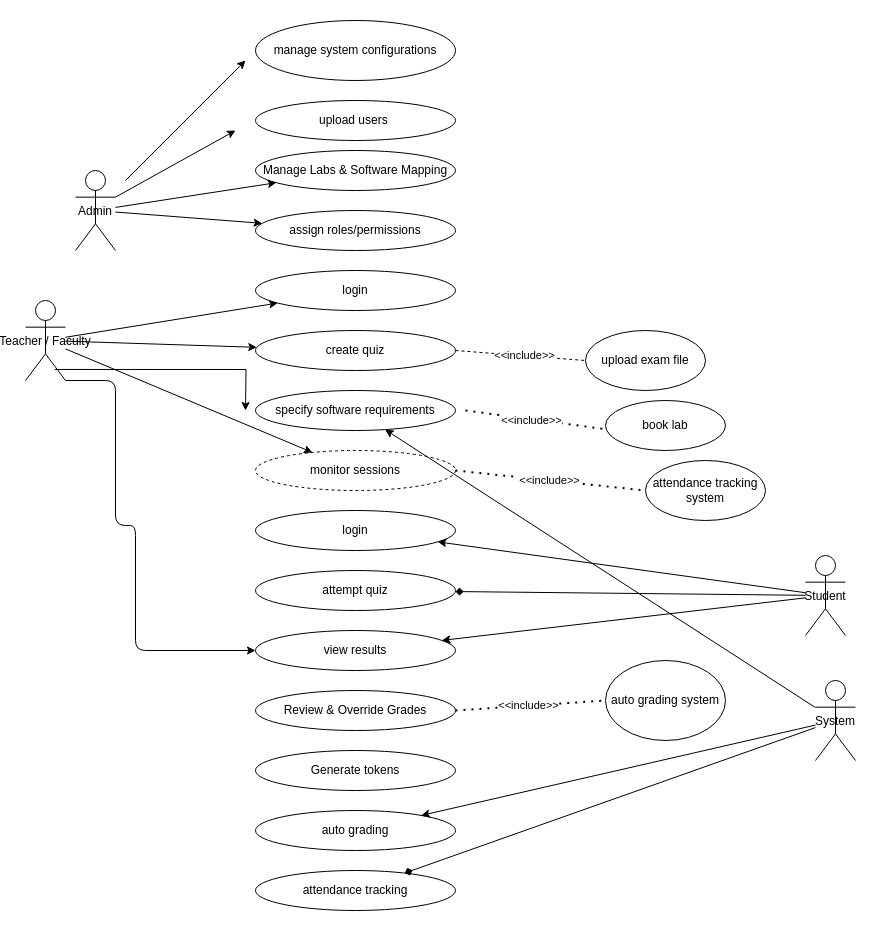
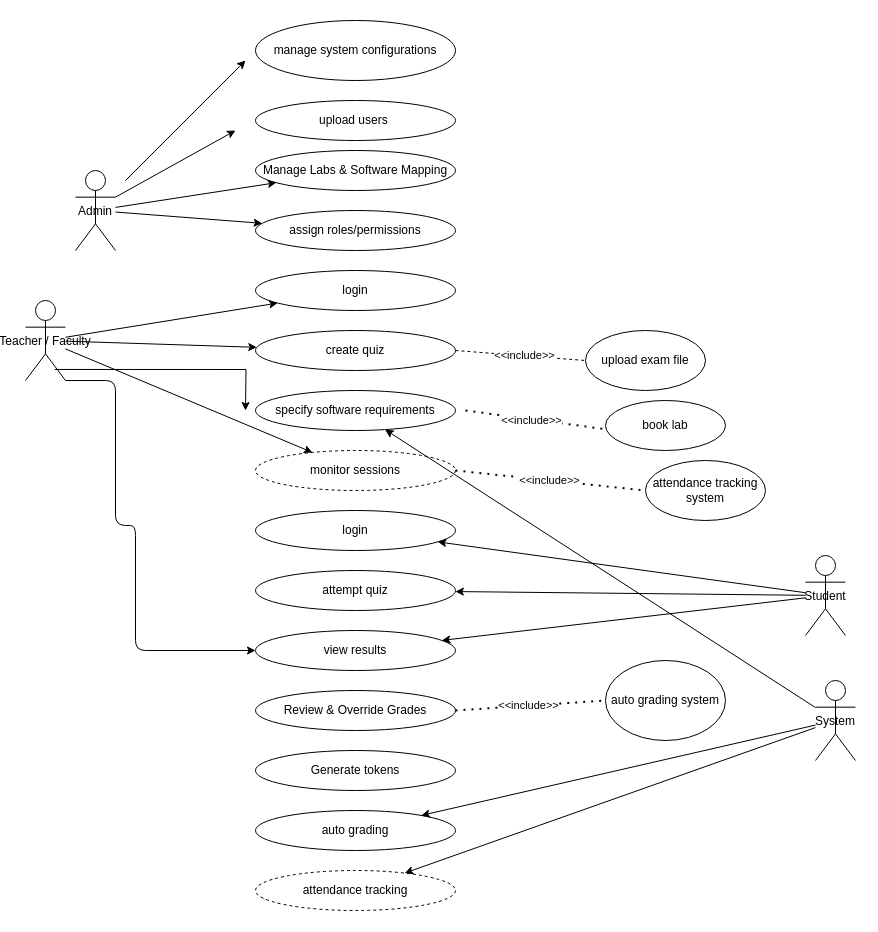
- <mxCell id="26" parent="1" source="4" target="13" edge="1" style="endArrow=diamond;"><mxGeometry relative="1" as="geometry" /></mxCell>
+ <mxCell id="26" parent="1" source="4" target="13" edge="1"><mxGeometry relative="1" as="geometry" /></mxCell>
- <mxCell id="30" parent="1" source="5" target="18" edge="1" style="endArrow=diamond;"><mxGeometry relative="1" as="geometry" /></mxCell>
+ <mxCell id="30" parent="1" source="5" target="18" edge="1"><mxGeometry relative="1" as="geometry" /></mxCell>
- <mxCell id="18" value="attendance tracking" style="ellipse;whiteSpace=wrap;html=1;" parent="1" vertex="1"><mxGeometry x="250" y="870" width="200" height="40" as="geometry" /></mxCell>
+ <mxCell id="18" value="attendance tracking" style="ellipse;whiteSpace=wrap;html=1;dashed=1;" parent="1" vertex="1"><mxGeometry x="250" y="870" width="200" height="40" as="geometry" /></mxCell>
